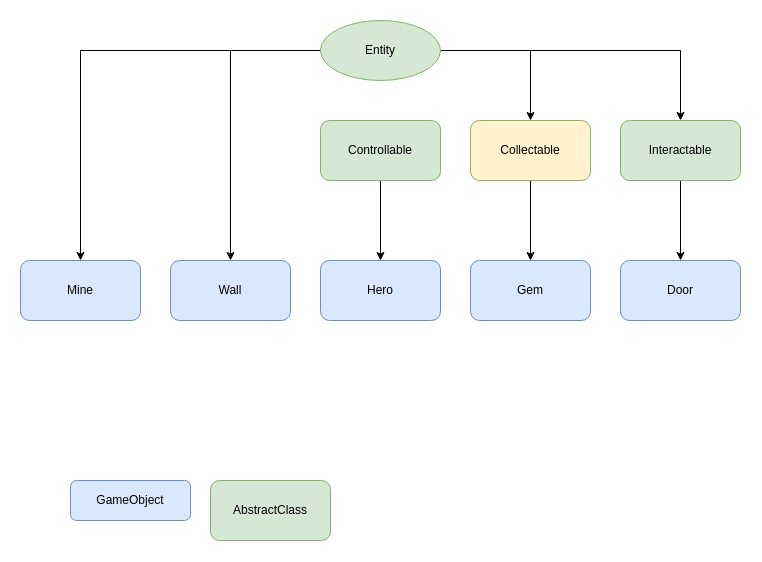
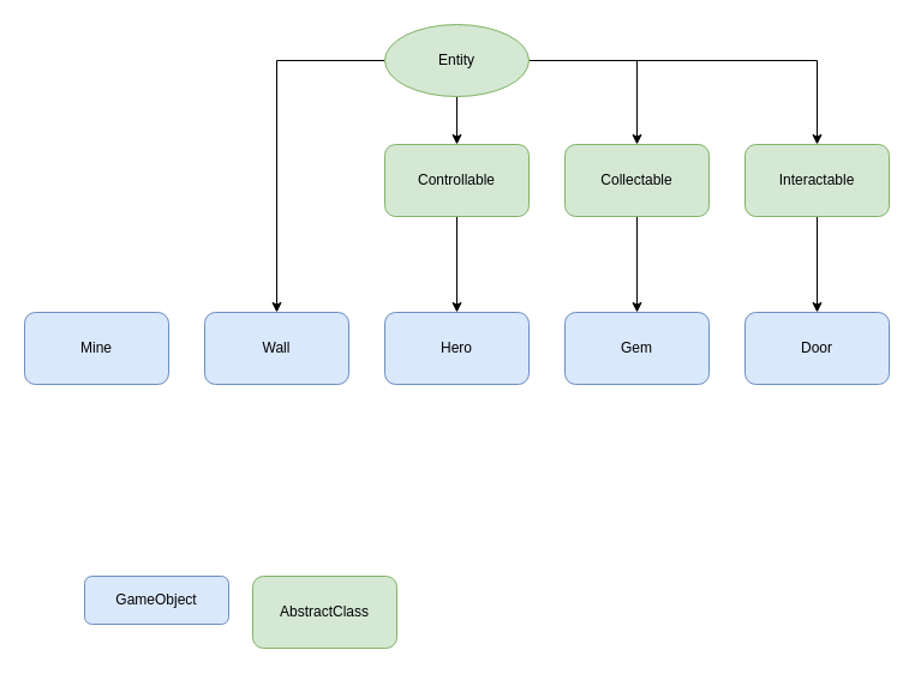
- <mxCell id="3" style="edgeStyle=orthogonalEdgeStyle;rounded=0;orthogonalLoop=1;jettySize=auto;html=1;" edge="1" parent="1" source="7" target="9"><mxGeometry relative="1" as="geometry" /></mxCell>
+ <mxCell id="4" style="edgeStyle=orthogonalEdgeStyle;rounded=0;orthogonalLoop=1;jettySize=auto;html=1;" edge="1" parent="1" source="7" target="11"><mxGeometry relative="1" as="geometry" /></mxCell>
- <mxCell id="14" value="Collectable" style="rounded=1;whiteSpace=wrap;html=1;strokeColor=#82b366;align=center;verticalAlign=middle;fontFamily=Helvetica;fontSize=12;fontColor=default;fillColor=#fff2cc;" vertex="1" parent="1"><mxGeometry x="470" y="120" width="120" height="60" as="geometry" /></mxCell>
+ <mxCell id="14" value="Collectable" style="rounded=1;whiteSpace=wrap;html=1;strokeColor=#82b366;align=center;verticalAlign=middle;fontFamily=Helvetica;fontSize=12;fontColor=default;fillColor=#d5e8d4;" vertex="1" parent="1"><mxGeometry x="470" y="120" width="120" height="60" as="geometry" /></mxCell>
